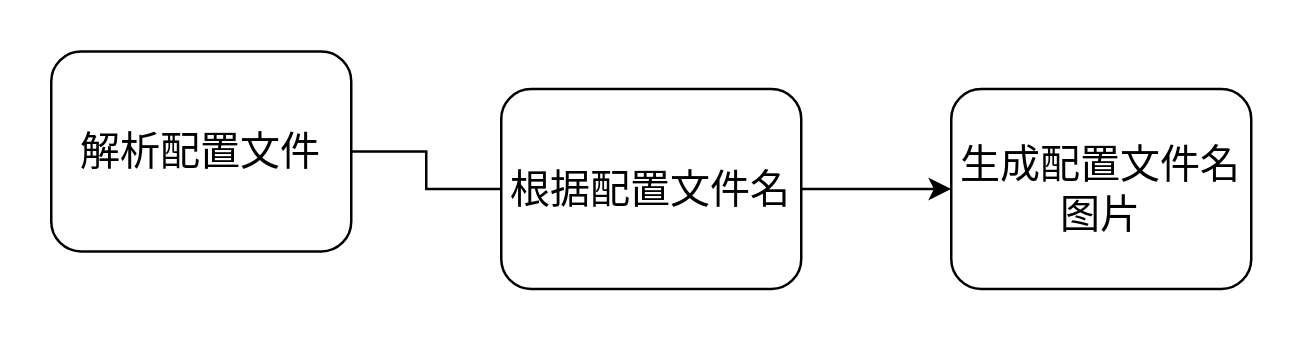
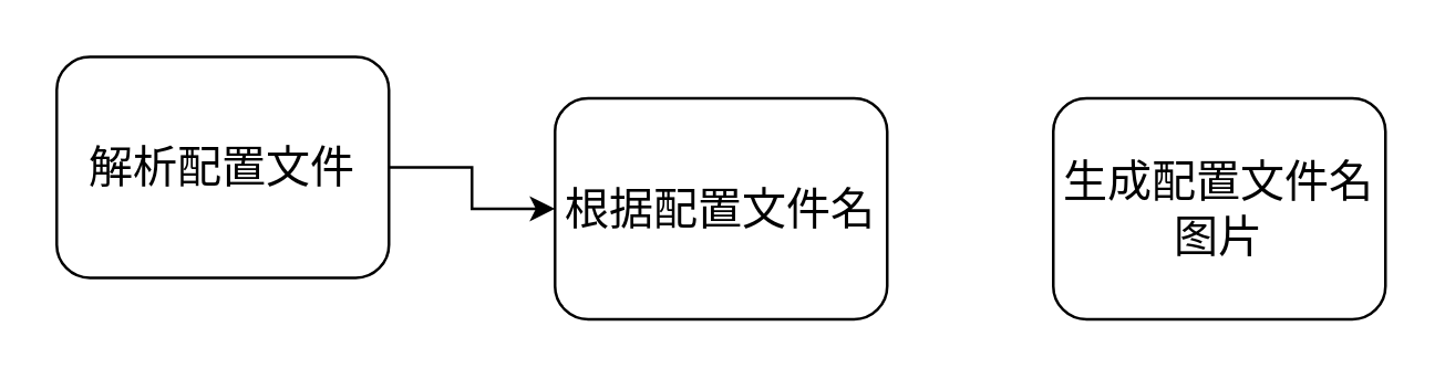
- <mxCell id="2" style="edgeStyle=orthogonalEdgeStyle;rounded=0;orthogonalLoop=1;jettySize=auto;html=1;exitX=1;exitY=0.5;exitDx=0;exitDy=0;entryX=0;entryY=0.5;entryDx=0;entryDy=0;endArrow=none;" edge="1" parent="1" source="3" target="5"><mxGeometry relative="1" as="geometry" /></mxCell>
+ <mxCell id="2" style="edgeStyle=orthogonalEdgeStyle;rounded=0;orthogonalLoop=1;jettySize=auto;html=1;exitX=1;exitY=0.5;exitDx=0;exitDy=0;entryX=0;entryY=0.5;entryDx=0;entryDy=0;" edge="1" parent="1" source="3" target="5"><mxGeometry relative="1" as="geometry" /></mxCell>
- <mxCell id="4" style="edgeStyle=orthogonalEdgeStyle;rounded=0;orthogonalLoop=1;jettySize=auto;html=1;exitX=1;exitY=0.5;exitDx=0;exitDy=0;entryX=0;entryY=0.5;entryDx=0;entryDy=0;" edge="1" parent="1" source="5" target="6"><mxGeometry relative="1" as="geometry" /></mxCell>
